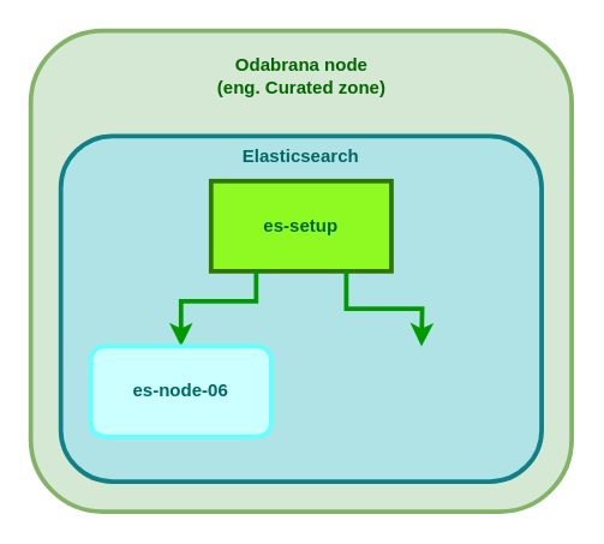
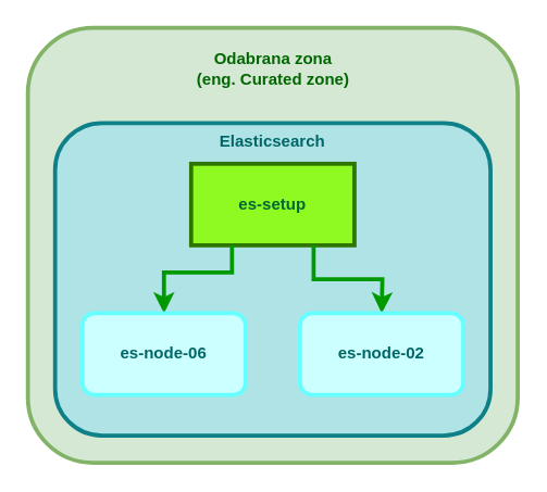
- <mxCell id="4" value="&lt;b style=&quot;border-color: var(--border-color);&quot;&gt;Odabrana node&lt;br style=&quot;border-color: var(--border-color);&quot;&gt;(eng. Curated zone)&lt;/b&gt;" style="text;html=1;align=center;verticalAlign=middle;resizable=0;points=[];autosize=1;strokeColor=none;fillColor=none;container=0;fontColor=#006600;" vertex="1" parent="2"><mxGeometry x="110" y="10" width="140" height="40" as="geometry" /></mxCell>
+ <mxCell id="4" value="&lt;b style=&quot;border-color: var(--border-color);&quot;&gt;Odabrana zona&lt;br style=&quot;border-color: var(--border-color);&quot;&gt;(eng. Curated zone)&lt;/b&gt;" style="text;html=1;align=center;verticalAlign=middle;resizable=0;points=[];autosize=1;strokeColor=none;fillColor=none;container=0;fontColor=#006600;" vertex="1" parent="2"><mxGeometry x="110" y="10" width="140" height="40" as="geometry" /></mxCell>
+ <mxCell id="10" value="es-node-02" style="rounded=1;whiteSpace=wrap;html=1;fontStyle=1;strokeWidth=3;fillColor=#CCFFFF;strokeColor=#66FFFF;container=0;fontColor=#006666;" parent="2" vertex="1"><mxGeometry x="200" y="210" width="120" height="60" as="geometry" /></mxCell>
